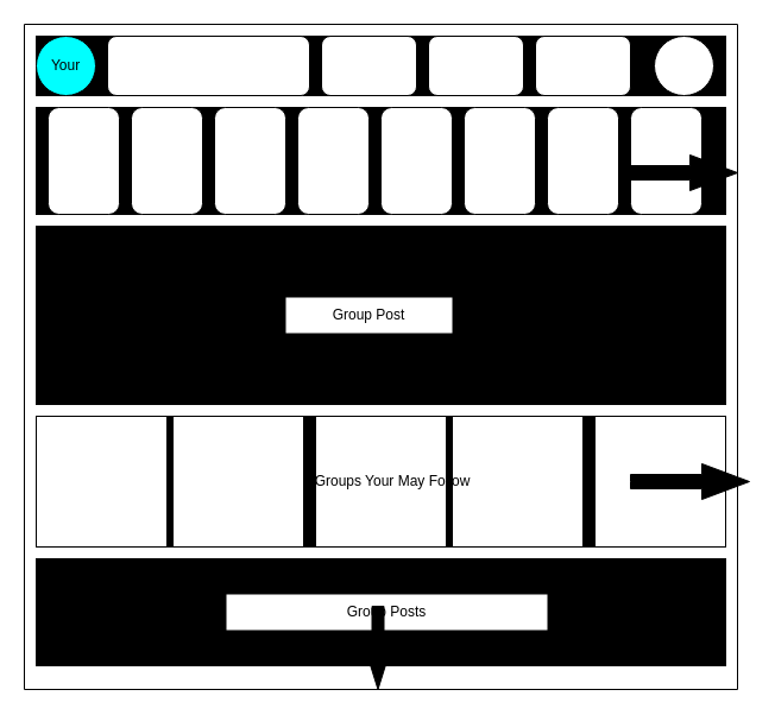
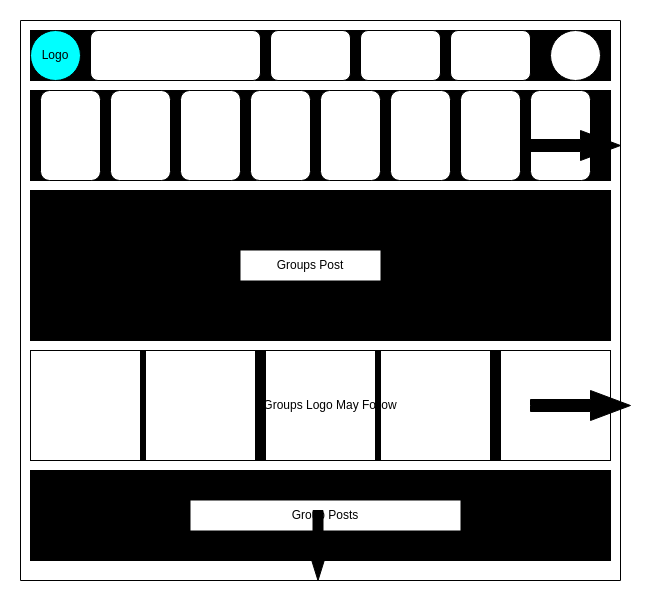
- <mxCell id="10" value="Your" style="text;strokeColor=none;align=center;fillColor=none;html=1;verticalAlign=middle;whiteSpace=wrap;rounded=0;" vertex="1" parent="2"><mxGeometry x="5" y="20" width="60" height="30" as="geometry" /></mxCell>
+ <mxCell id="10" value="Logo" style="text;strokeColor=none;align=center;fillColor=none;html=1;verticalAlign=middle;whiteSpace=wrap;rounded=0;" vertex="1" parent="2"><mxGeometry x="5" y="20" width="60" height="30" as="geometry" /></mxCell>
- <mxCell id="21" value="Group Post" style="text;strokeColor=none;align=center;fillColor=#FFFFFF;html=1;verticalAlign=middle;whiteSpace=wrap;rounded=0;" vertex="1" parent="1"><mxGeometry x="240" y="250" width="140" height="30" as="geometry" /></mxCell>
+ <mxCell id="21" value="Groups Post" style="text;strokeColor=none;align=center;fillColor=#FFFFFF;html=1;verticalAlign=middle;whiteSpace=wrap;rounded=0;" vertex="1" parent="1"><mxGeometry x="240" y="250" width="140" height="30" as="geometry" /></mxCell>
- <mxCell id="28" value="Groups Your May Follow" style="text;strokeColor=none;align=center;fillColor=none;html=1;verticalAlign=middle;whiteSpace=wrap;rounded=0;" vertex="1" parent="1"><mxGeometry x="90" y="390" width="480" height="30" as="geometry" /></mxCell>
+ <mxCell id="28" value="Groups Logo May Follow" style="text;strokeColor=none;align=center;fillColor=none;html=1;verticalAlign=middle;whiteSpace=wrap;rounded=0;" vertex="1" parent="1"><mxGeometry x="90" y="390" width="480" height="30" as="geometry" /></mxCell>
